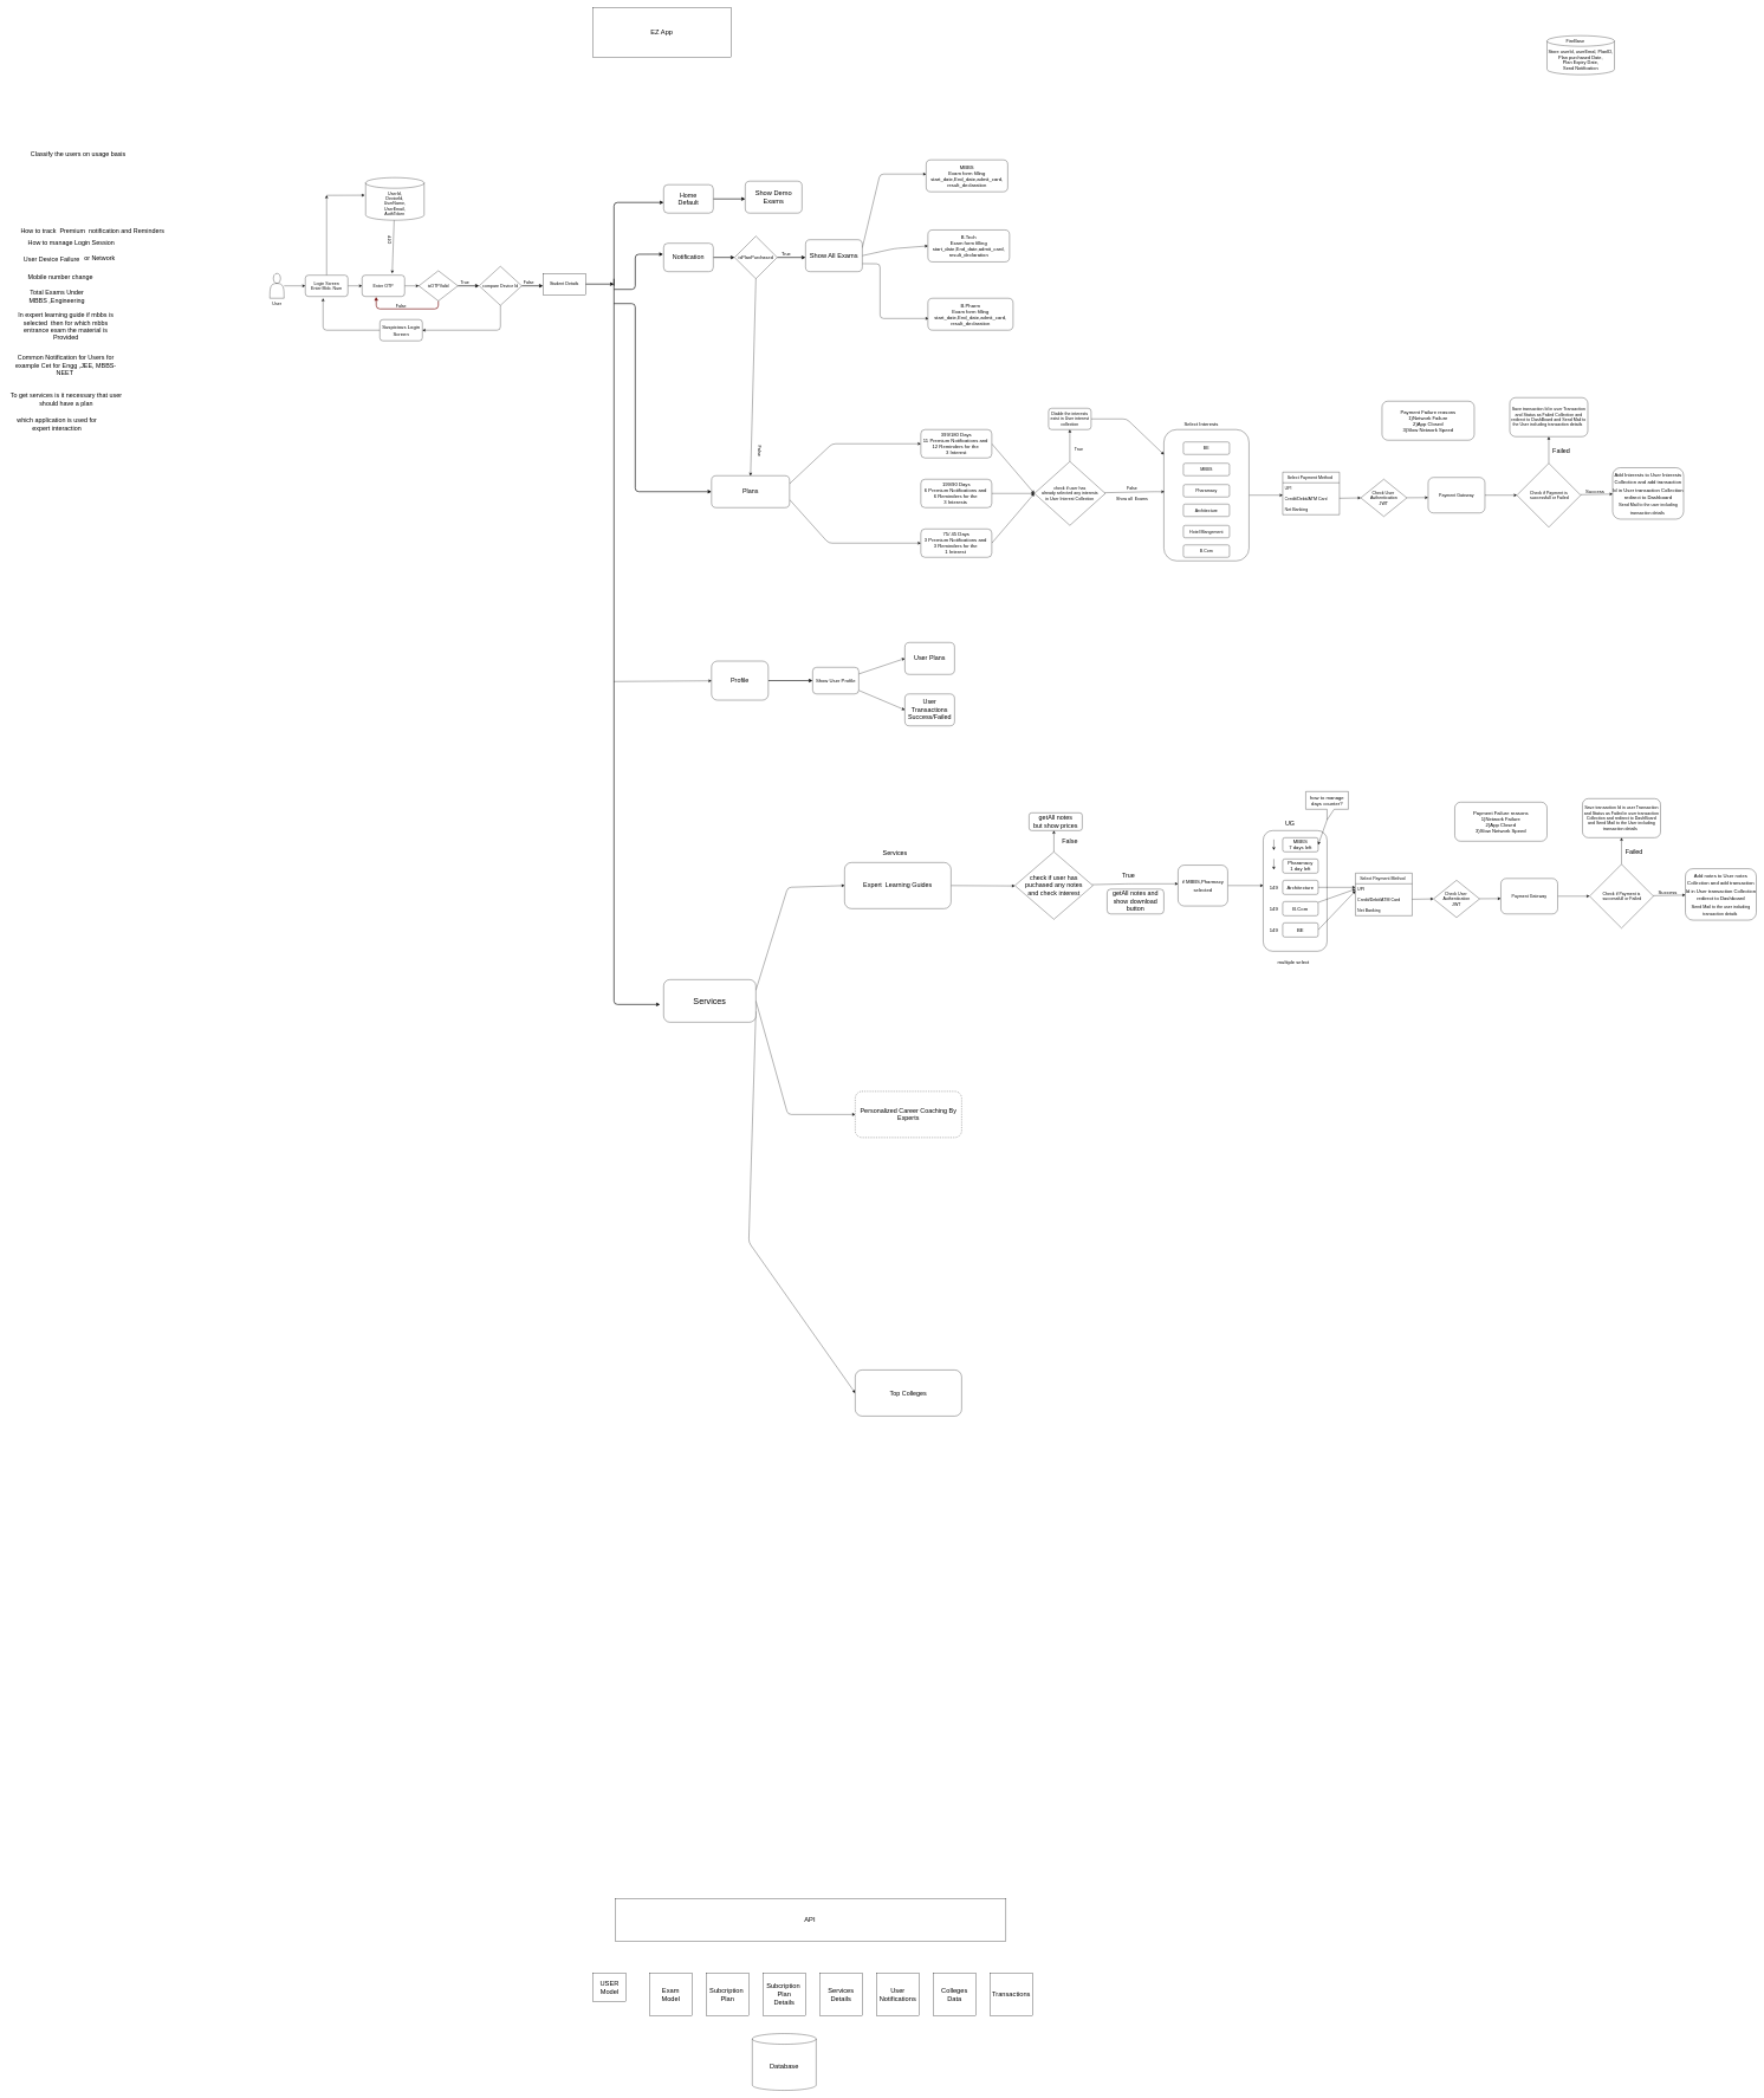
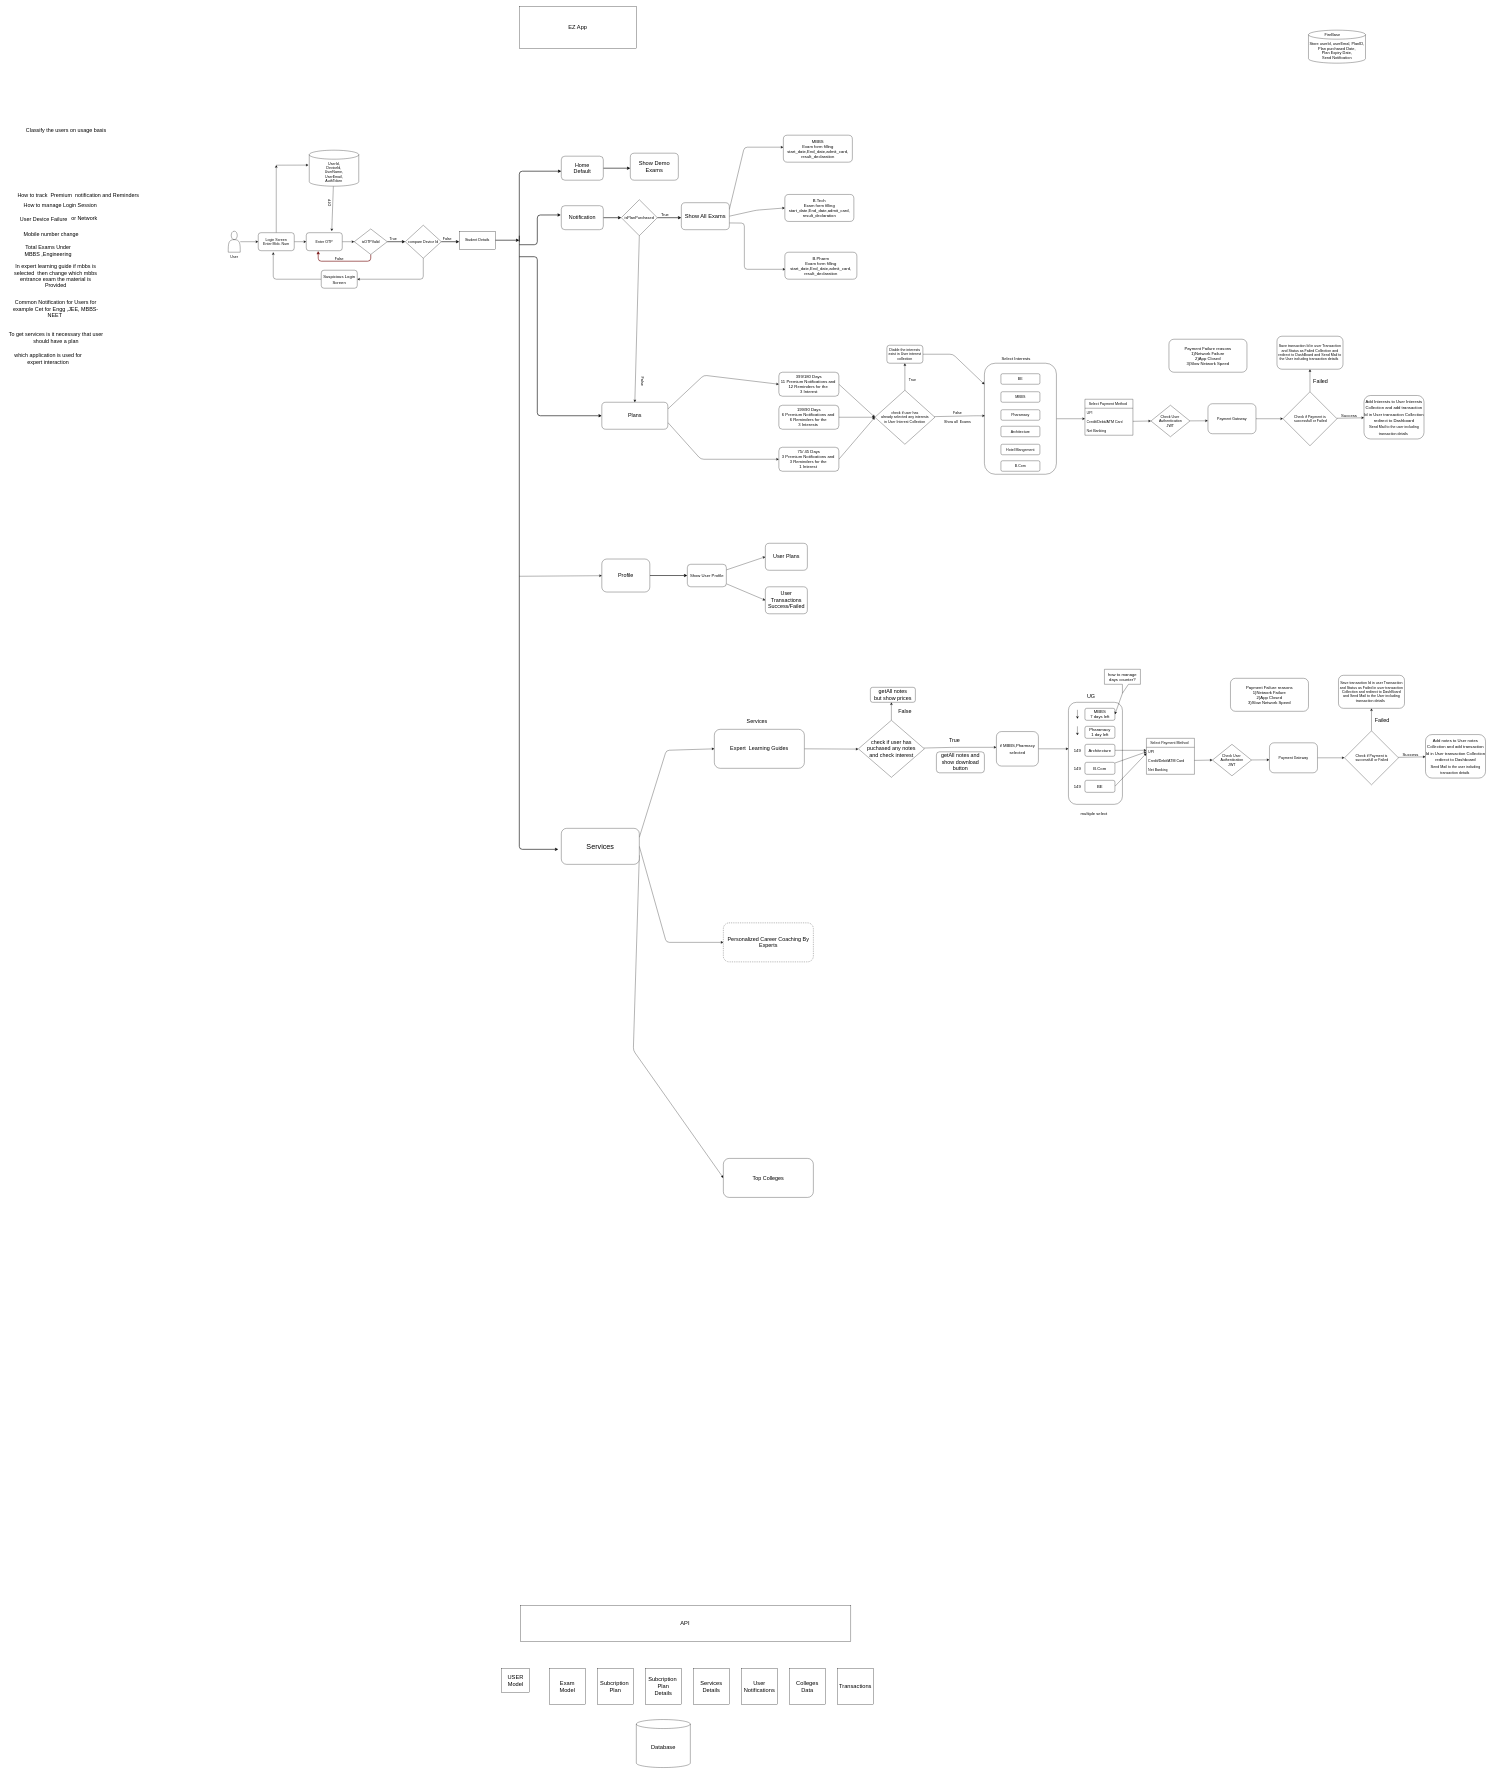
- <mxCell id="2" value="&lt;font style=&quot;font-size: 19px;&quot;&gt;EZ App&lt;/font&gt;" style="rounded=0;whiteSpace=wrap;html=1;" parent="1" vertex="1"><mxGeometry x="1670" y="20" width="390" height="140" as="geometry" /></mxCell>
+ <mxCell id="2" value="&lt;font style=&quot;font-size: 19px;&quot;&gt;EZ App&lt;/font&gt;" style="rounded=0;whiteSpace=wrap;html=1;" parent="1" vertex="1"><mxGeometry x="1730" y="20" width="390" height="140" as="geometry" /></mxCell>
- <mxCell id="78" value="&lt;font style=&quot;font-size: 18px;&quot;&gt;In expert learning guide if mbbs is selected&amp;nbsp; then for which mbbs entrance exam the material is Provided&lt;/font&gt;" style="text;html=1;strokeColor=none;fillColor=none;align=center;verticalAlign=middle;whiteSpace=wrap;rounded=0;fontSize=14;" parent="1" vertex="1"><mxGeometry x="35" y="890" width="300" height="60" as="geometry" /></mxCell>
+ <mxCell id="78" value="&lt;font style=&quot;font-size: 18px;&quot;&gt;In expert learning guide if mbbs is selected&amp;nbsp; then change which mbbs entrance exam the material is Provided&lt;/font&gt;" style="text;html=1;strokeColor=none;fillColor=none;align=center;verticalAlign=middle;whiteSpace=wrap;rounded=0;fontSize=14;" parent="1" vertex="1"><mxGeometry x="35" y="890" width="300" height="60" as="geometry" /></mxCell>
- <mxCell id="80" value="399/180 Days&lt;br&gt;11 Premium Notifications and&amp;nbsp;&lt;br&gt;12 Reminders for the&amp;nbsp;&lt;br&gt;3 Interest" style="rounded=1;whiteSpace=wrap;html=1;fontSize=14;" parent="1" vertex="1"><mxGeometry x="2595" y="1210" width="200" height="80" as="geometry" /></mxCell>
+ <mxCell id="80" value="399/180 Days&lt;br&gt;11 Premium Notifications and&amp;nbsp;&lt;br&gt;12 Reminders for the&amp;nbsp;&lt;br&gt;3 Interest" style="rounded=1;whiteSpace=wrap;html=1;fontSize=14;" parent="1" vertex="1"><mxGeometry x="2595" y="1240" width="200" height="80" as="geometry" /></mxCell>
